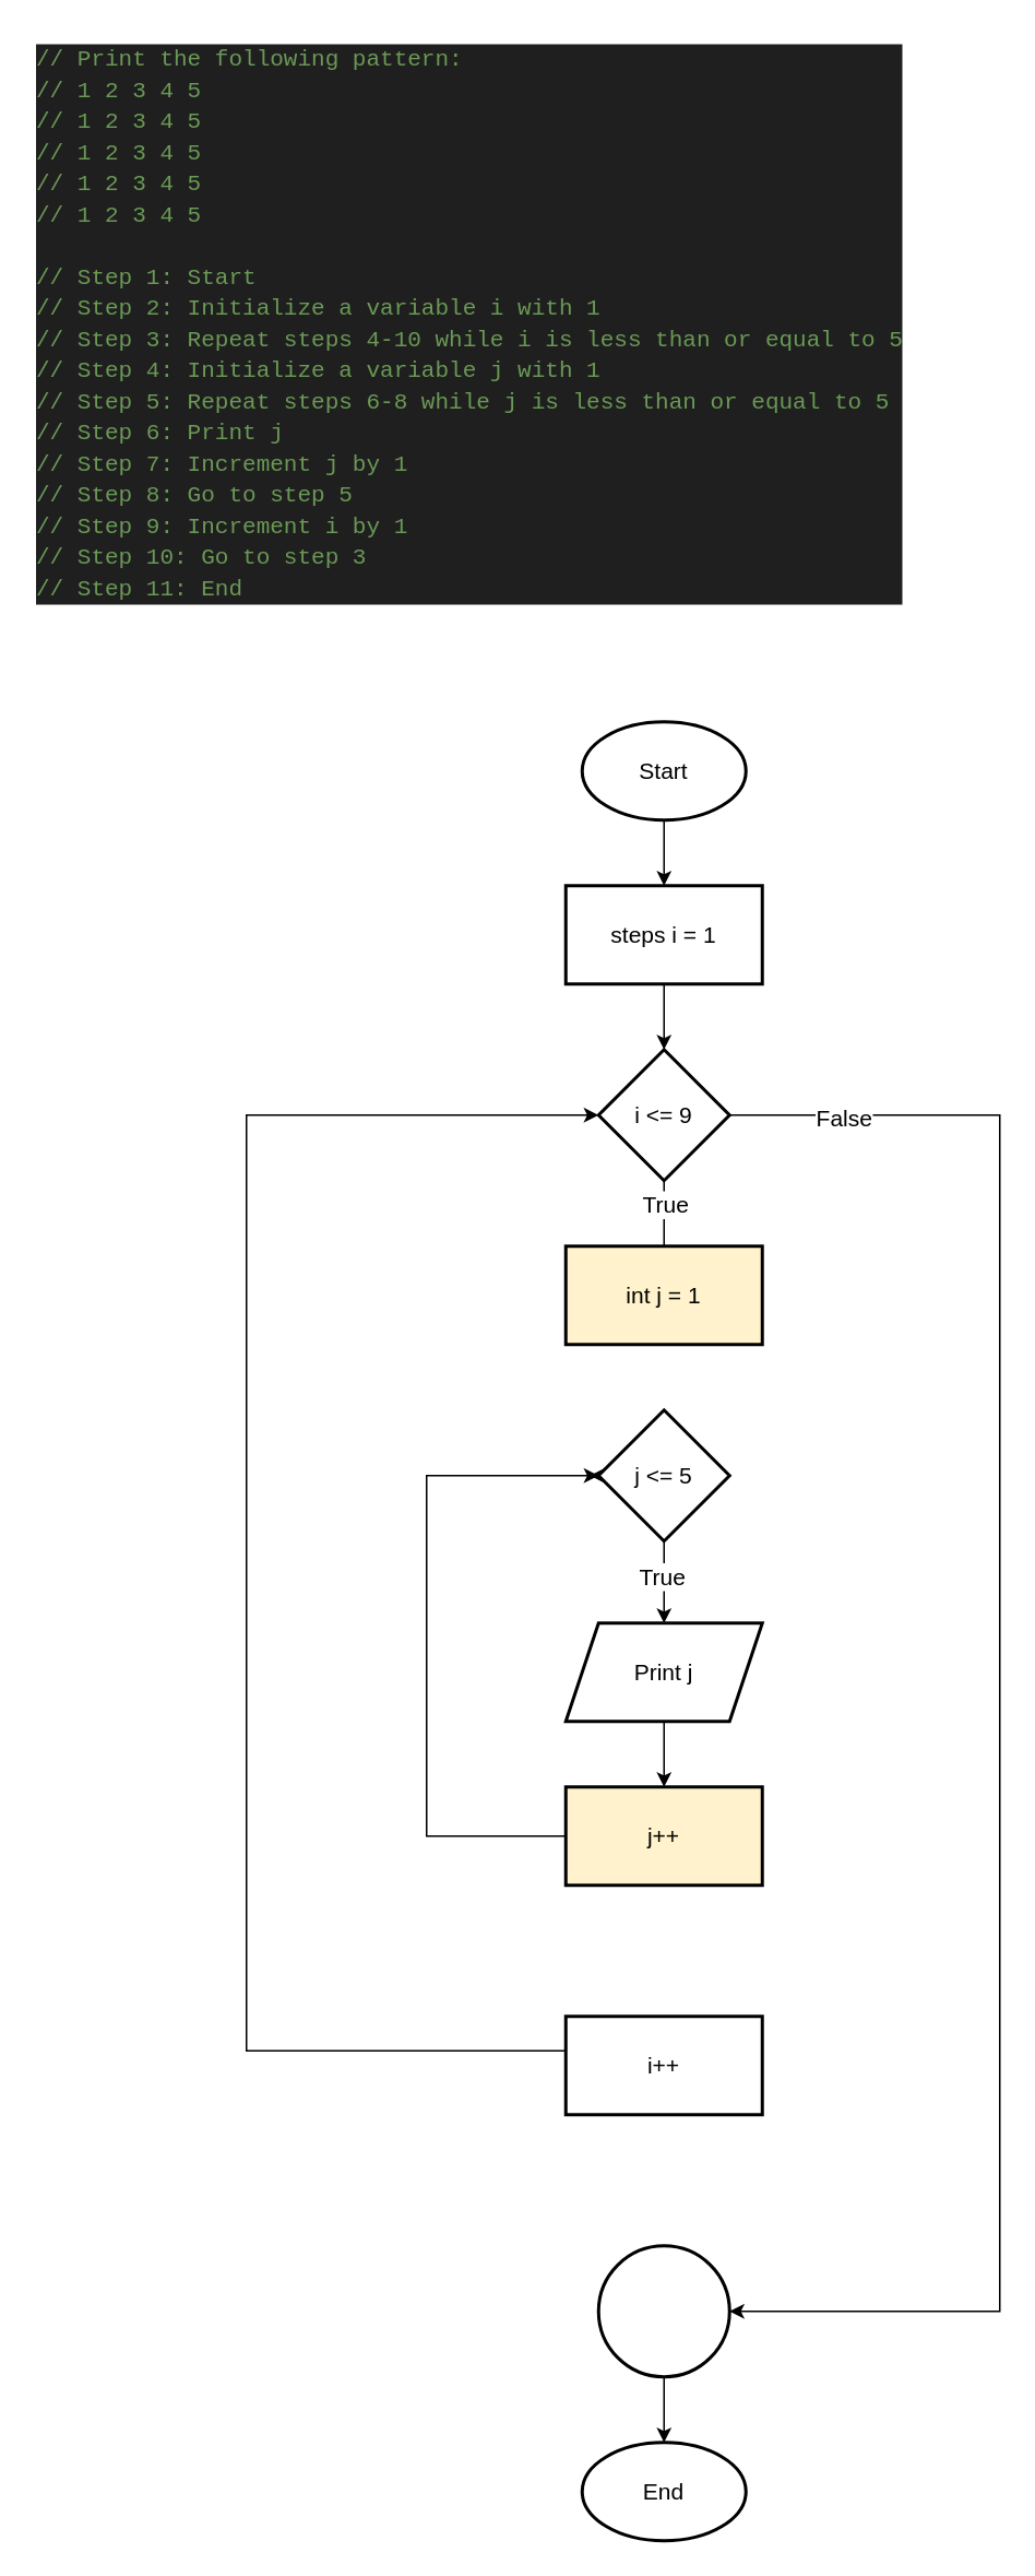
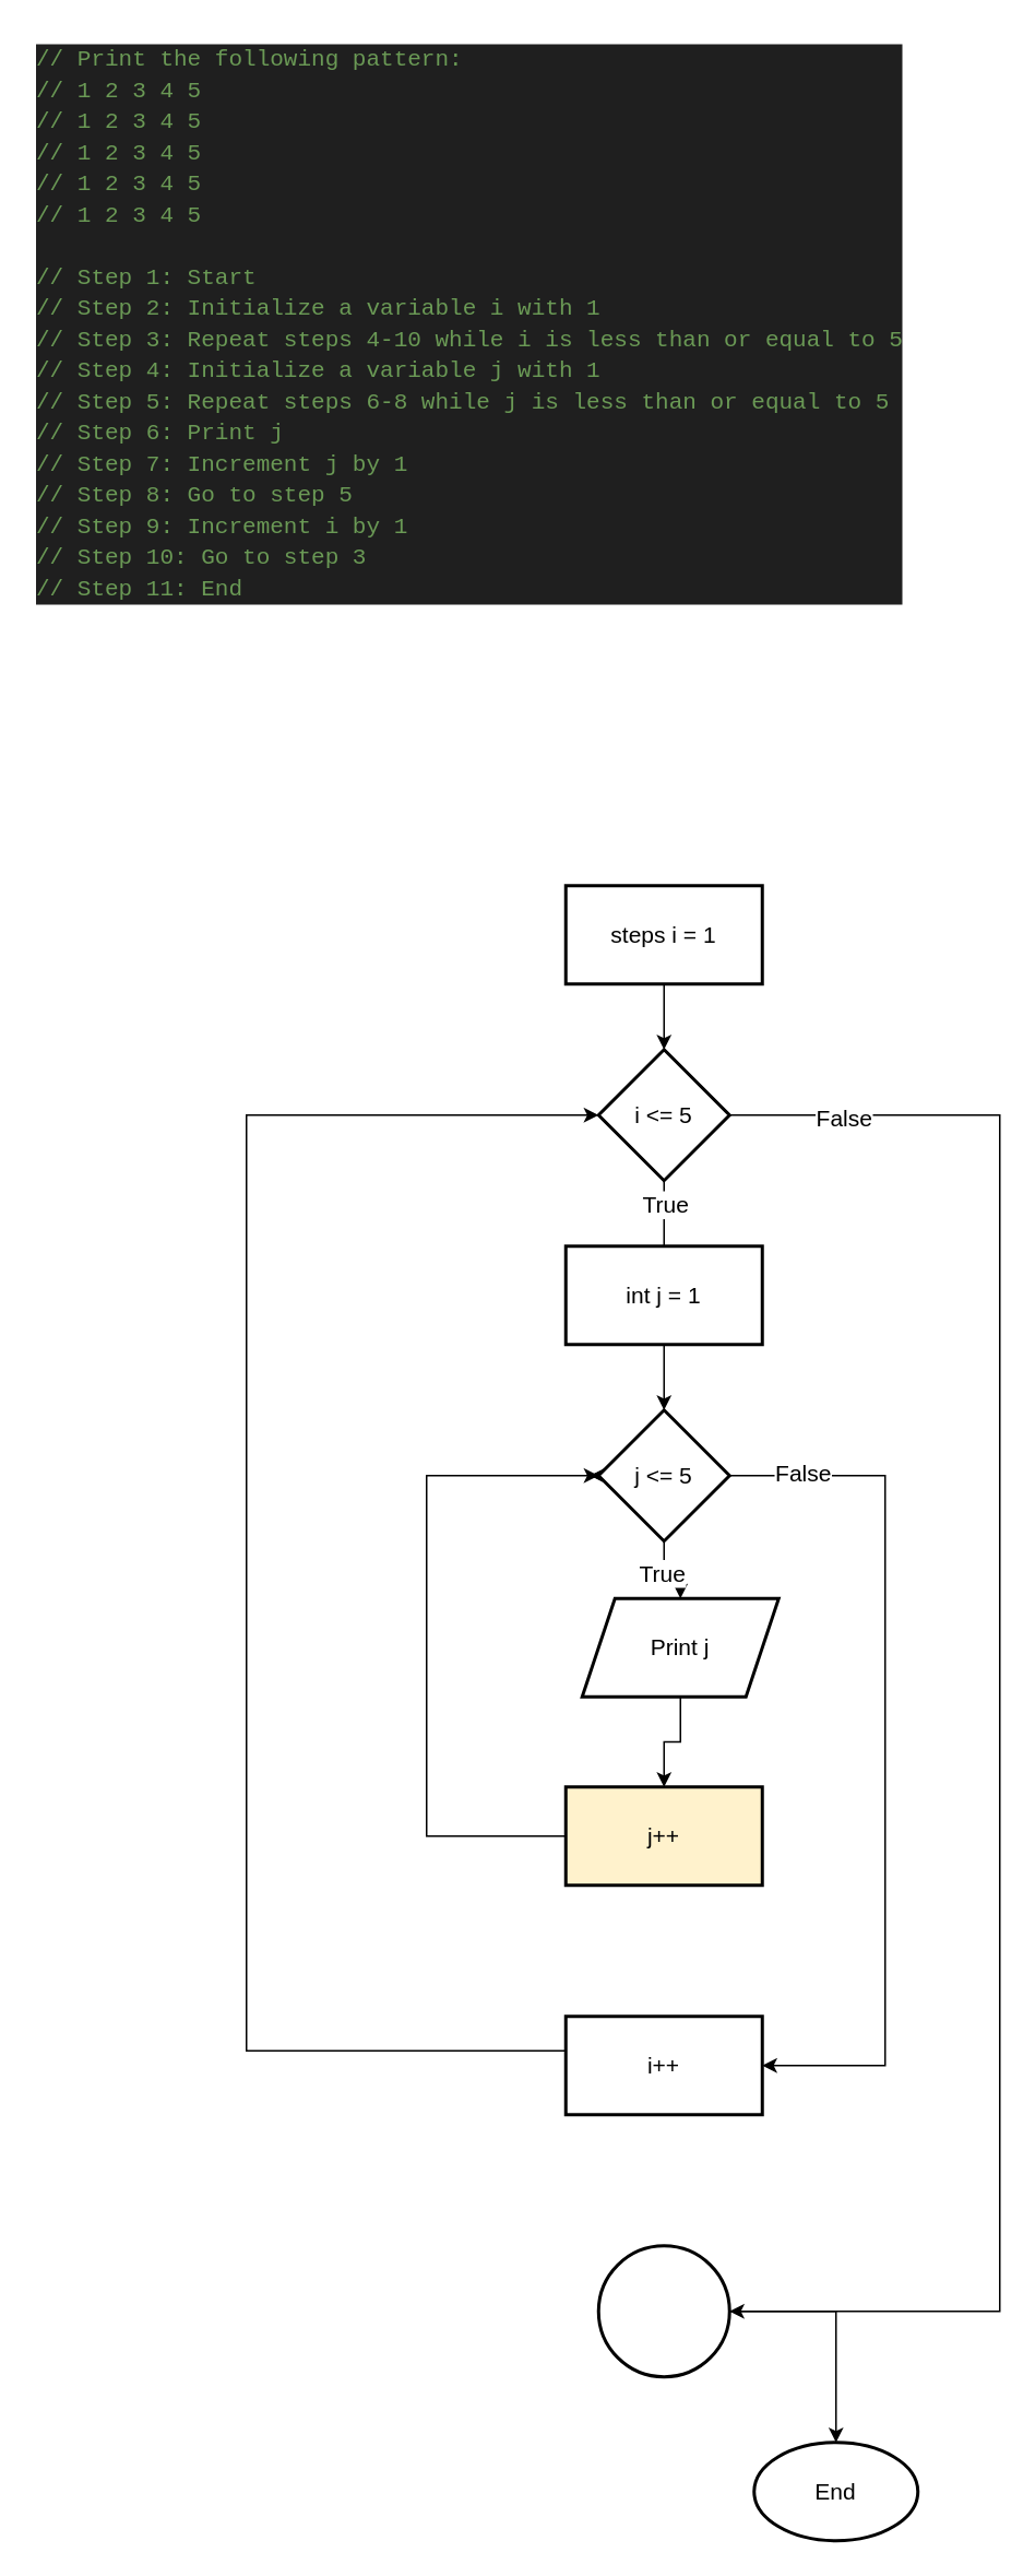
- <mxCell id="4" value="Start" style="strokeWidth=2;html=1;shape=mxgraph.flowchart.start_1;whiteSpace=wrap;fontSize=14;" parent="1" vertex="1"><mxGeometry x="355" y="440" width="100" height="60" as="geometry" /></mxCell>
- <mxCell id="3" value="" style="edgeStyle=orthogonalEdgeStyle;rounded=0;orthogonalLoop=1;jettySize=auto;html=1;fontSize=14;" parent="1" source="4" target="7" edge="1"><mxGeometry relative="1" as="geometry" /></mxCell>
- <mxCell id="12" value="i &amp;lt;= 9" style="rhombus;whiteSpace=wrap;html=1;strokeWidth=2;fontSize=14;" parent="1" vertex="1"><mxGeometry x="365" y="640" width="80" height="80" as="geometry" /></mxCell>
+ <mxCell id="12" value="i &amp;lt;= 5" style="rhombus;whiteSpace=wrap;html=1;strokeWidth=2;fontSize=14;" parent="1" vertex="1"><mxGeometry x="365" y="640" width="80" height="80" as="geometry" /></mxCell>
- <mxCell id="14" value="int j = 1" style="whiteSpace=wrap;html=1;strokeWidth=2;fontSize=14;fillColor=#fff2cc;" parent="1" vertex="1"><mxGeometry x="345" y="760" width="120" height="60" as="geometry" /></mxCell>
+ <mxCell id="14" value="int j = 1" style="whiteSpace=wrap;html=1;strokeWidth=2;fontSize=14;" parent="1" vertex="1"><mxGeometry x="345" y="760" width="120" height="60" as="geometry" /></mxCell>
+ <mxCell id="13" value="" style="edgeStyle=orthogonalEdgeStyle;rounded=0;orthogonalLoop=1;jettySize=auto;html=1;fontSize=14;" parent="1" source="14" target="22" edge="1"><mxGeometry relative="1" as="geometry" /></mxCell>
- <mxCell id="24" value="Print j" style="shape=parallelogram;perimeter=parallelogramPerimeter;whiteSpace=wrap;html=1;fixedSize=1;strokeWidth=2;fontSize=14;" parent="1" vertex="1"><mxGeometry x="345" y="990" width="120" height="60" as="geometry" /></mxCell>
+ <mxCell id="24" value="Print j" style="shape=parallelogram;perimeter=parallelogramPerimeter;whiteSpace=wrap;html=1;fixedSize=1;strokeWidth=2;fontSize=14;" parent="1" vertex="1"><mxGeometry x="355" y="975" width="120" height="60" as="geometry" /></mxCell>
+ <mxCell id="17" value="" style="edgeStyle=orthogonalEdgeStyle;rounded=0;orthogonalLoop=1;jettySize=auto;html=1;fontSize=14;" parent="1" source="22" target="28" edge="1"><mxGeometry relative="1" as="geometry"><Array as="points"><mxPoint x="540" y="900" /><mxPoint x="540" y="1260" /></Array></mxGeometry></mxCell>
+ <mxCell id="18" value="False" style="edgeLabel;html=1;align=center;verticalAlign=middle;resizable=0;points=[];fontSize=14;" parent="17" vertex="1" connectable="0"><mxGeometry x="-0.833" y="2" relative="1" as="geometry"><mxPoint as="offset" /></mxGeometry></mxCell>
- <mxCell id="5" value="End" style="strokeWidth=2;html=1;shape=mxgraph.flowchart.start_1;whiteSpace=wrap;fontSize=14;" parent="1" vertex="1"><mxGeometry x="355" y="1490" width="100" height="60" as="geometry" /></mxCell>
+ <mxCell id="5" value="End" style="strokeWidth=2;html=1;shape=mxgraph.flowchart.start_1;whiteSpace=wrap;fontSize=14;" parent="1" vertex="1"><mxGeometry x="460" y="1490" width="100" height="60" as="geometry" /></mxCell>
